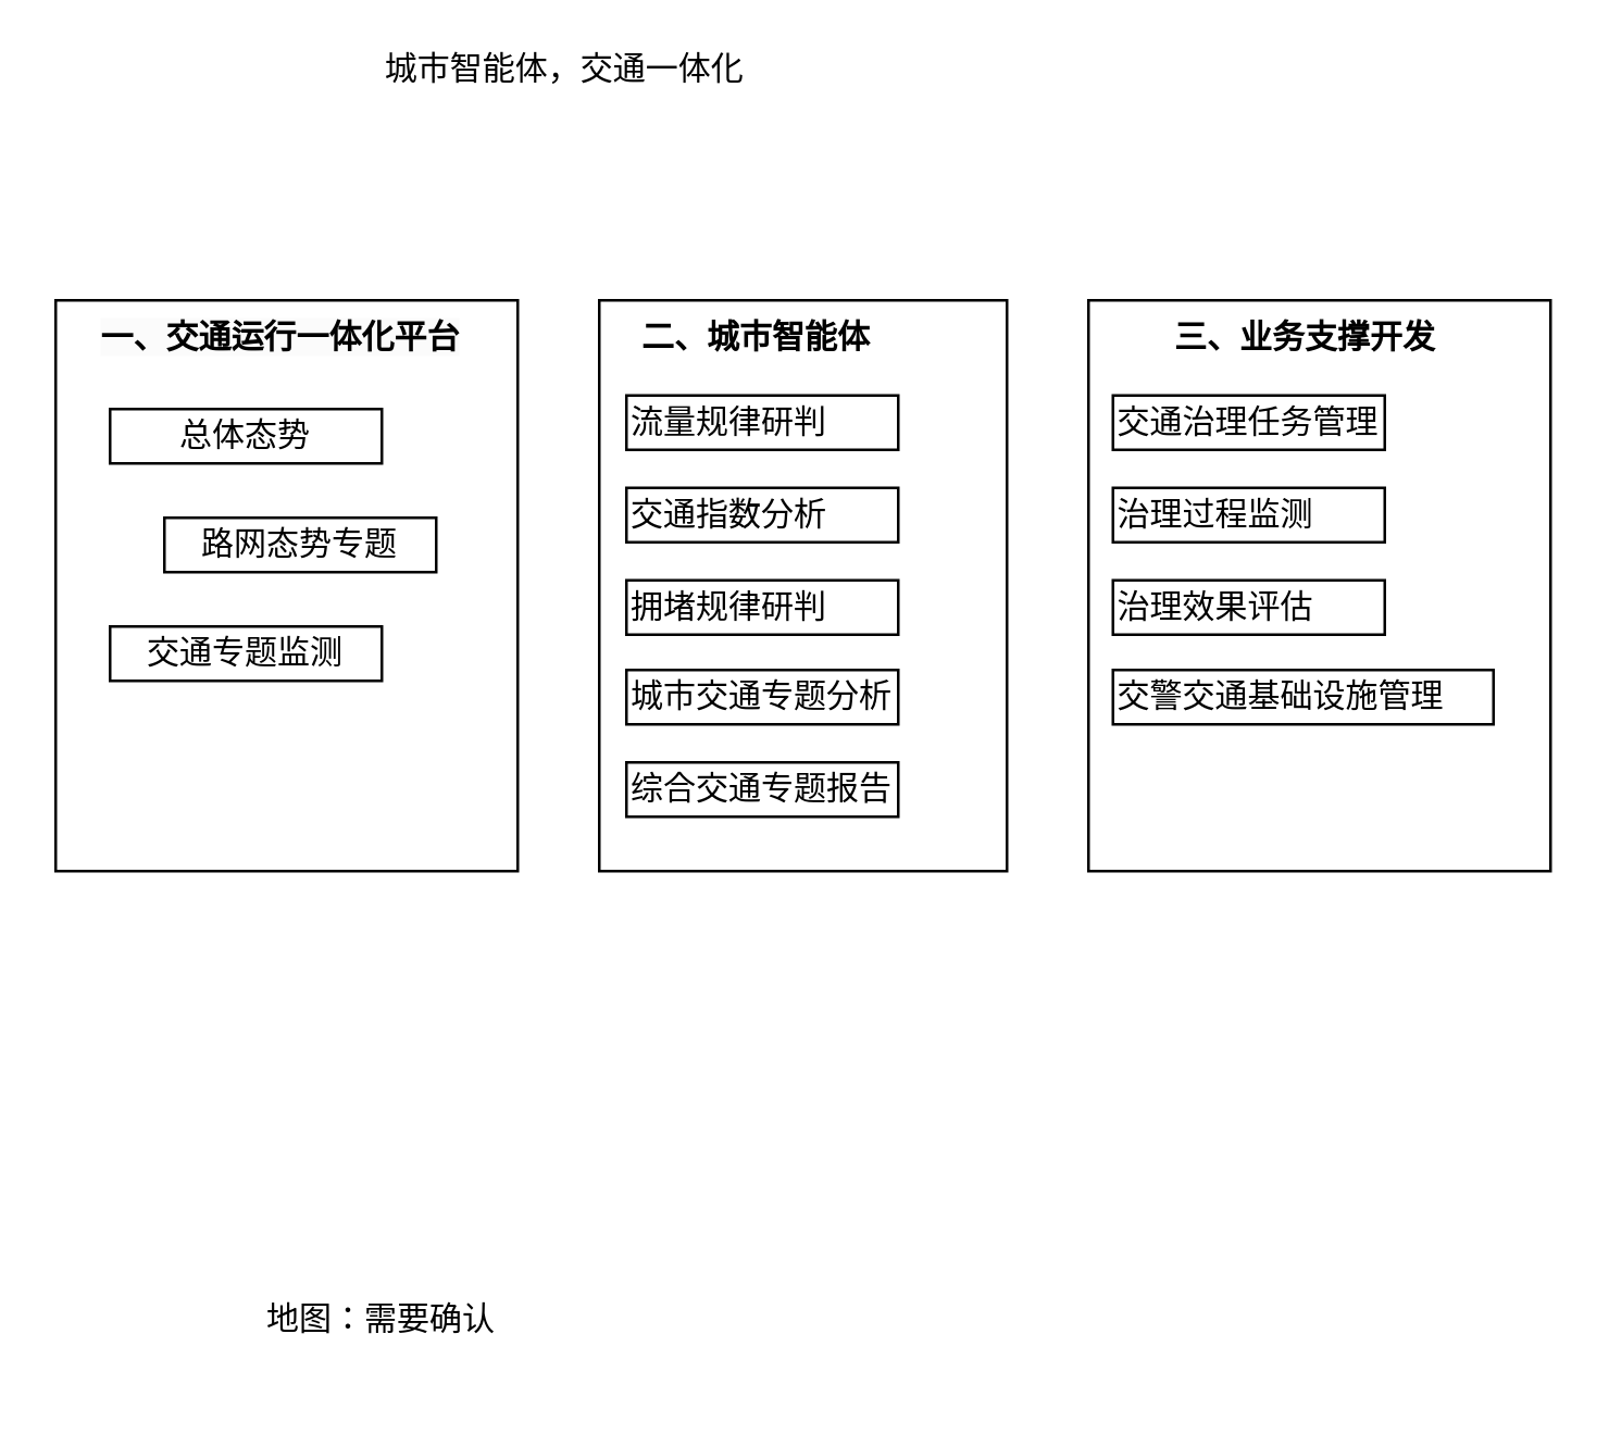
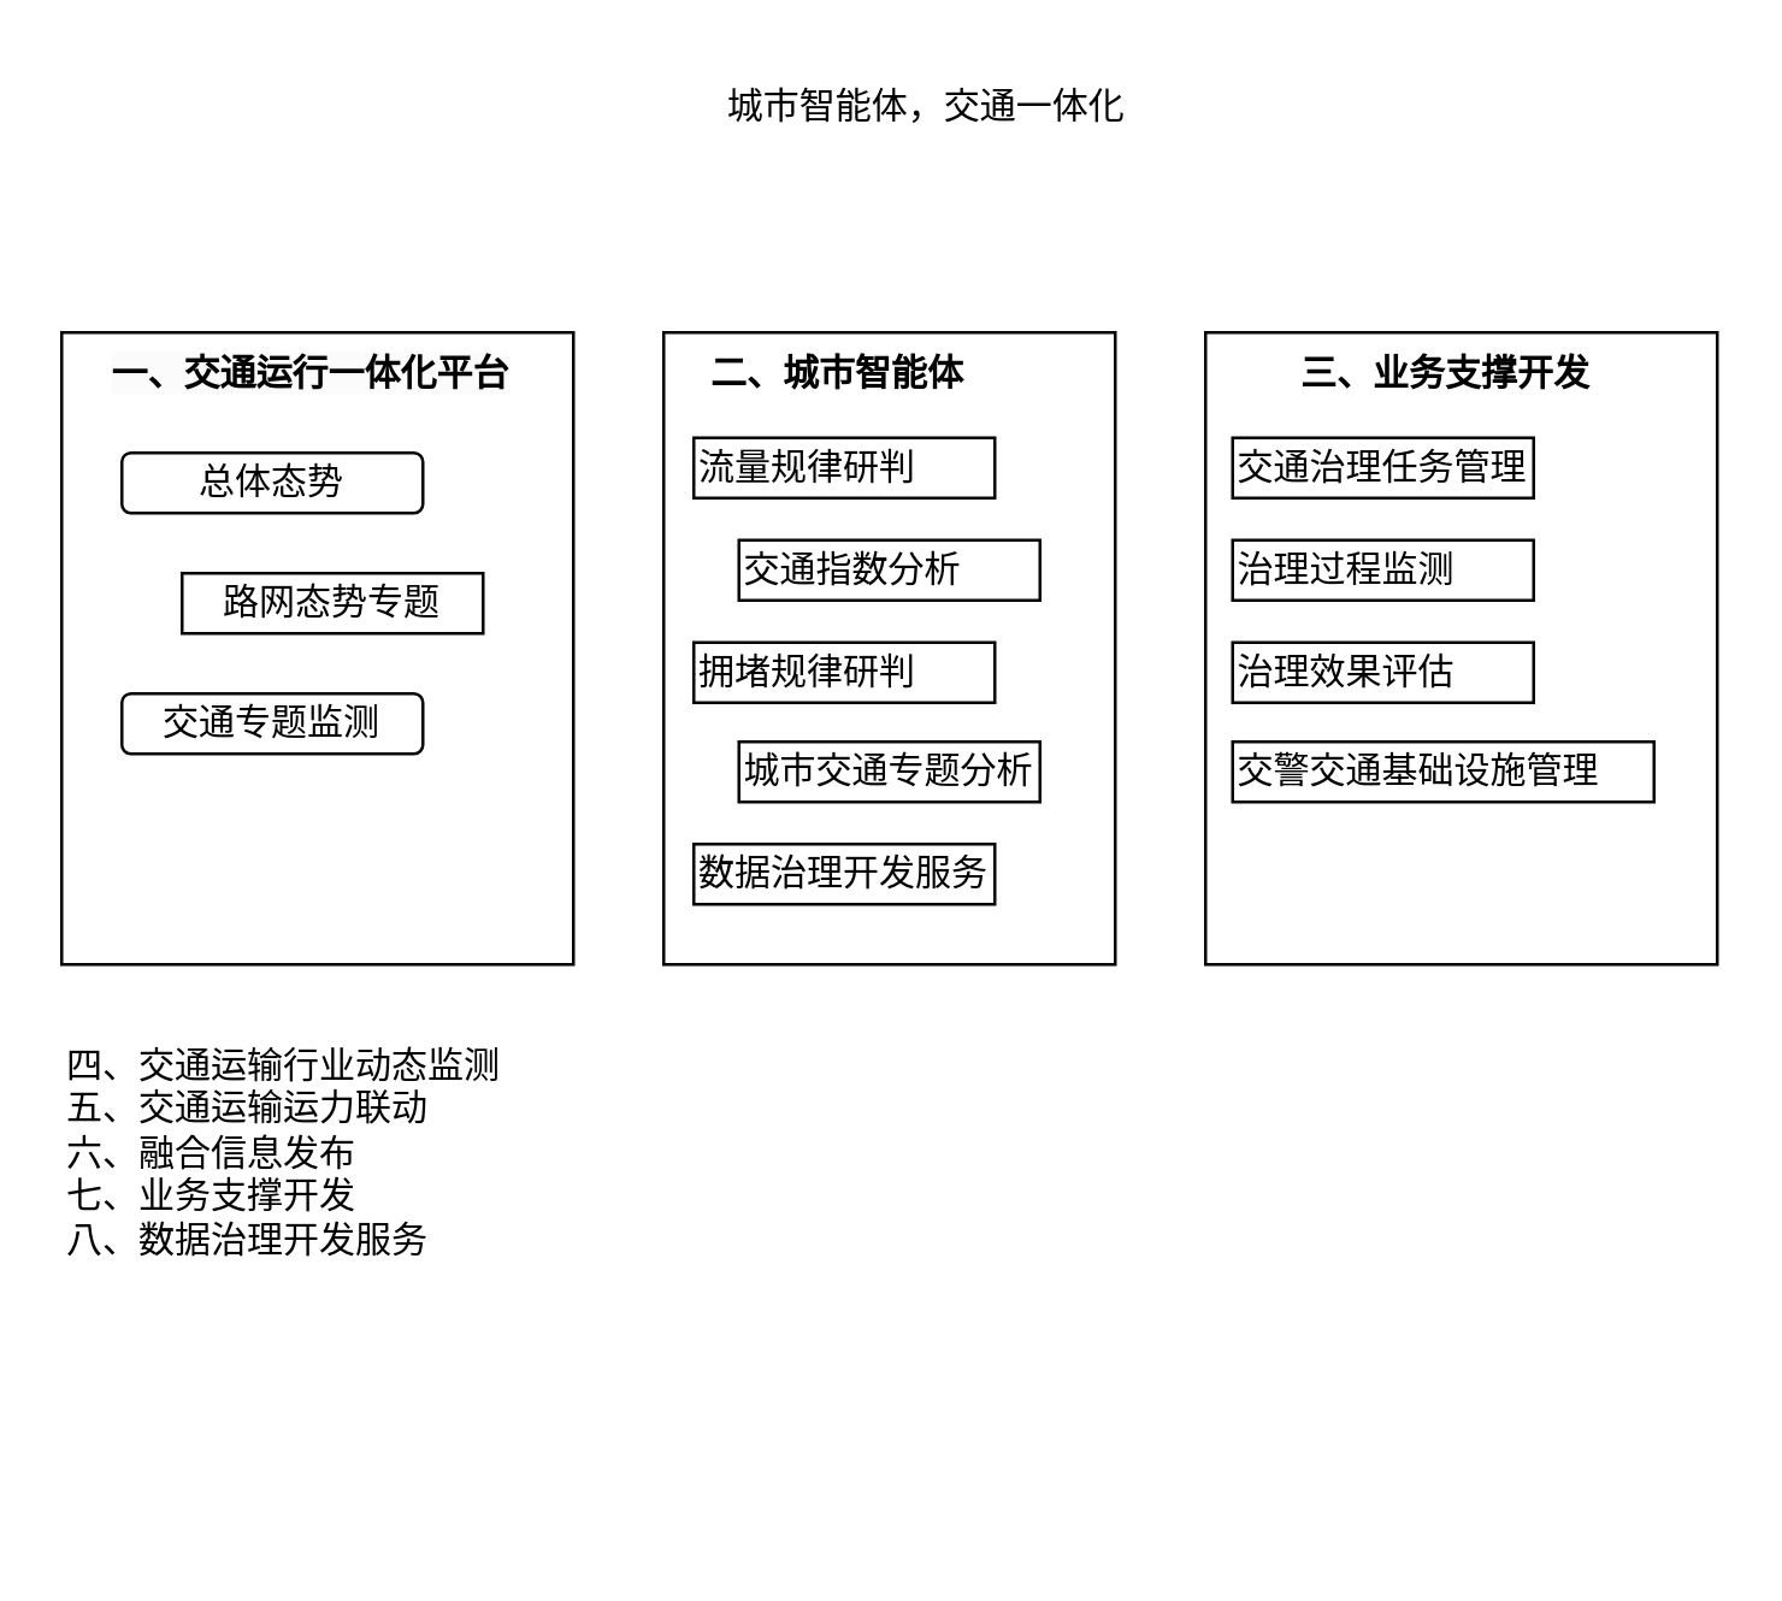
- <mxCell id="21" value="城市智能体，交通一体化" style="text;html=1;align=center;verticalAlign=middle;whiteSpace=wrap;rounded=0;" vertex="1" parent="1"><mxGeometry x="120" y="10" width="175" height="30" as="geometry" /></mxCell>
+ <mxCell id="21" value="城市智能体，交通一体化" style="text;html=1;align=center;verticalAlign=middle;whiteSpace=wrap;rounded=0;" vertex="1" parent="1"><mxGeometry x="220" y="20" width="175" height="30" as="geometry" /></mxCell>
- <mxCell id="5" value="总体态势" style="rounded=0;whiteSpace=wrap;html=1;verticalAlign=middle;" vertex="1" parent="1"><mxGeometry x="40" y="150" width="100" height="20" as="geometry" /></mxCell>
+ <mxCell id="5" value="总体态势" style="whiteSpace=wrap;html=1;verticalAlign=middle;rounded=1;" vertex="1" parent="1"><mxGeometry x="40" y="150" width="100" height="20" as="geometry" /></mxCell>
- <mxCell id="11" value="交通指数分析" style="text;whiteSpace=wrap;strokeColor=default;verticalAlign=middle;" vertex="1" parent="1"><mxGeometry x="230" y="179" width="100" height="20" as="geometry" /></mxCell>
+ <mxCell id="11" value="交通指数分析" style="text;whiteSpace=wrap;strokeColor=default;verticalAlign=middle;" vertex="1" parent="1"><mxGeometry x="245" y="179" width="100" height="20" as="geometry" /></mxCell>
- <mxCell id="9" value="&lt;span style=&quot;text-align: left;&quot;&gt;交通专题监测&lt;/span&gt;" style="rounded=0;whiteSpace=wrap;html=1;verticalAlign=middle;" vertex="1" parent="1"><mxGeometry x="40" y="230" width="100" height="20" as="geometry" /></mxCell>
+ <mxCell id="9" value="&lt;span style=&quot;text-align: left;&quot;&gt;交通专题监测&lt;/span&gt;" style="whiteSpace=wrap;html=1;verticalAlign=middle;rounded=1;" vertex="1" parent="1"><mxGeometry x="40" y="230" width="100" height="20" as="geometry" /></mxCell>
- <mxCell id="13" value="城市交通专题分析" style="text;whiteSpace=wrap;strokeColor=default;verticalAlign=middle;" vertex="1" parent="1"><mxGeometry x="230" y="246" width="100" height="20" as="geometry" /></mxCell>
+ <mxCell id="13" value="城市交通专题分析" style="text;whiteSpace=wrap;strokeColor=default;verticalAlign=middle;" vertex="1" parent="1"><mxGeometry x="245" y="246" width="100" height="20" as="geometry" /></mxCell>
- <mxCell id="14" value="综合交通专题报告" style="text;whiteSpace=wrap;strokeColor=default;verticalAlign=middle;" vertex="1" parent="1"><mxGeometry x="230" y="280" width="100" height="20" as="geometry" /></mxCell>
+ <mxCell id="14" value="数据治理开发服务" style="text;whiteSpace=wrap;strokeColor=default;verticalAlign=middle;" vertex="1" parent="1"><mxGeometry x="230" y="280" width="100" height="20" as="geometry" /></mxCell>
+ <mxCell id="20" value="四、交通运输行业动态监测                &#10;五、交通运输运力联动                &#10;六、融合信息发布        &#10;七、业务支撑开发            &#10;八、数据治理开发服务" style="text;whiteSpace=wrap;" vertex="1" parent="1"><mxGeometry x="20" y="340" width="230" height="100" as="geometry" /></mxCell>
- <mxCell id="22" value="地图：需要确认" style="text;html=1;align=center;verticalAlign=middle;whiteSpace=wrap;rounded=0;" vertex="1" parent="1"><mxGeometry x="30" y="460" width="220" height="50" as="geometry" /></mxCell>
